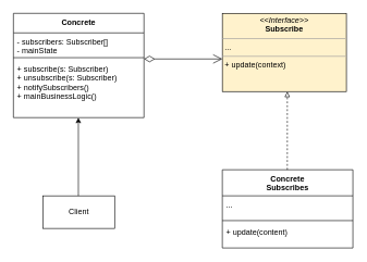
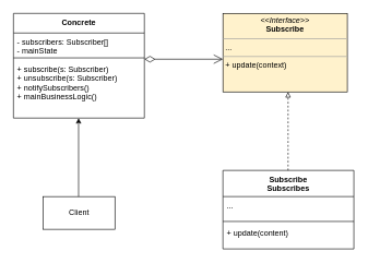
- <mxCell id="7" value="Concrete&#10;Subscribes" style="swimlane;fontStyle=1;align=center;verticalAlign=top;childLayout=stackLayout;horizontal=1;startSize=40;horizontalStack=0;resizeParent=1;resizeParentMax=0;resizeLast=0;collapsible=1;marginBottom=0;" vertex="1" parent="1"><mxGeometry x="340" y="260" width="200" height="120" as="geometry" /></mxCell>
+ <mxCell id="7" value="Subscribe&#10;Subscribes" style="swimlane;fontStyle=1;align=center;verticalAlign=top;childLayout=stackLayout;horizontal=1;startSize=40;horizontalStack=0;resizeParent=1;resizeParentMax=0;resizeLast=0;collapsible=1;marginBottom=0;" vertex="1" parent="1"><mxGeometry x="340" y="260" width="200" height="120" as="geometry" /></mxCell>
